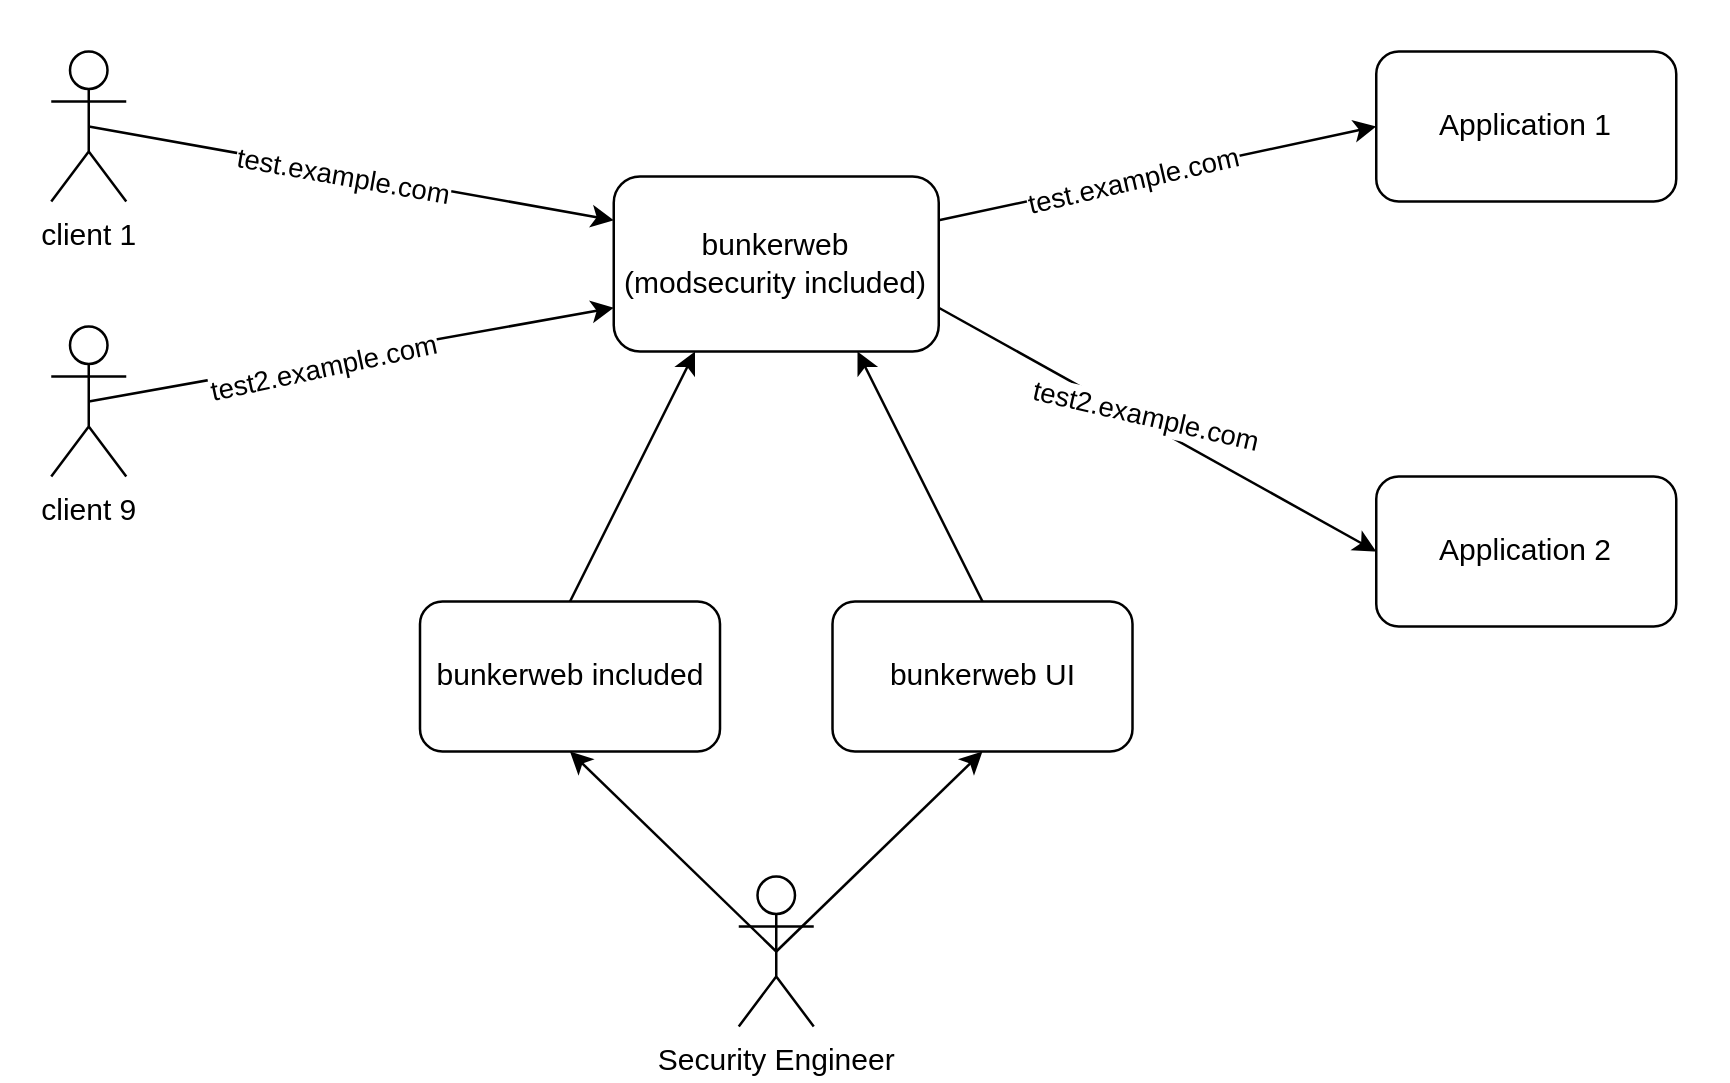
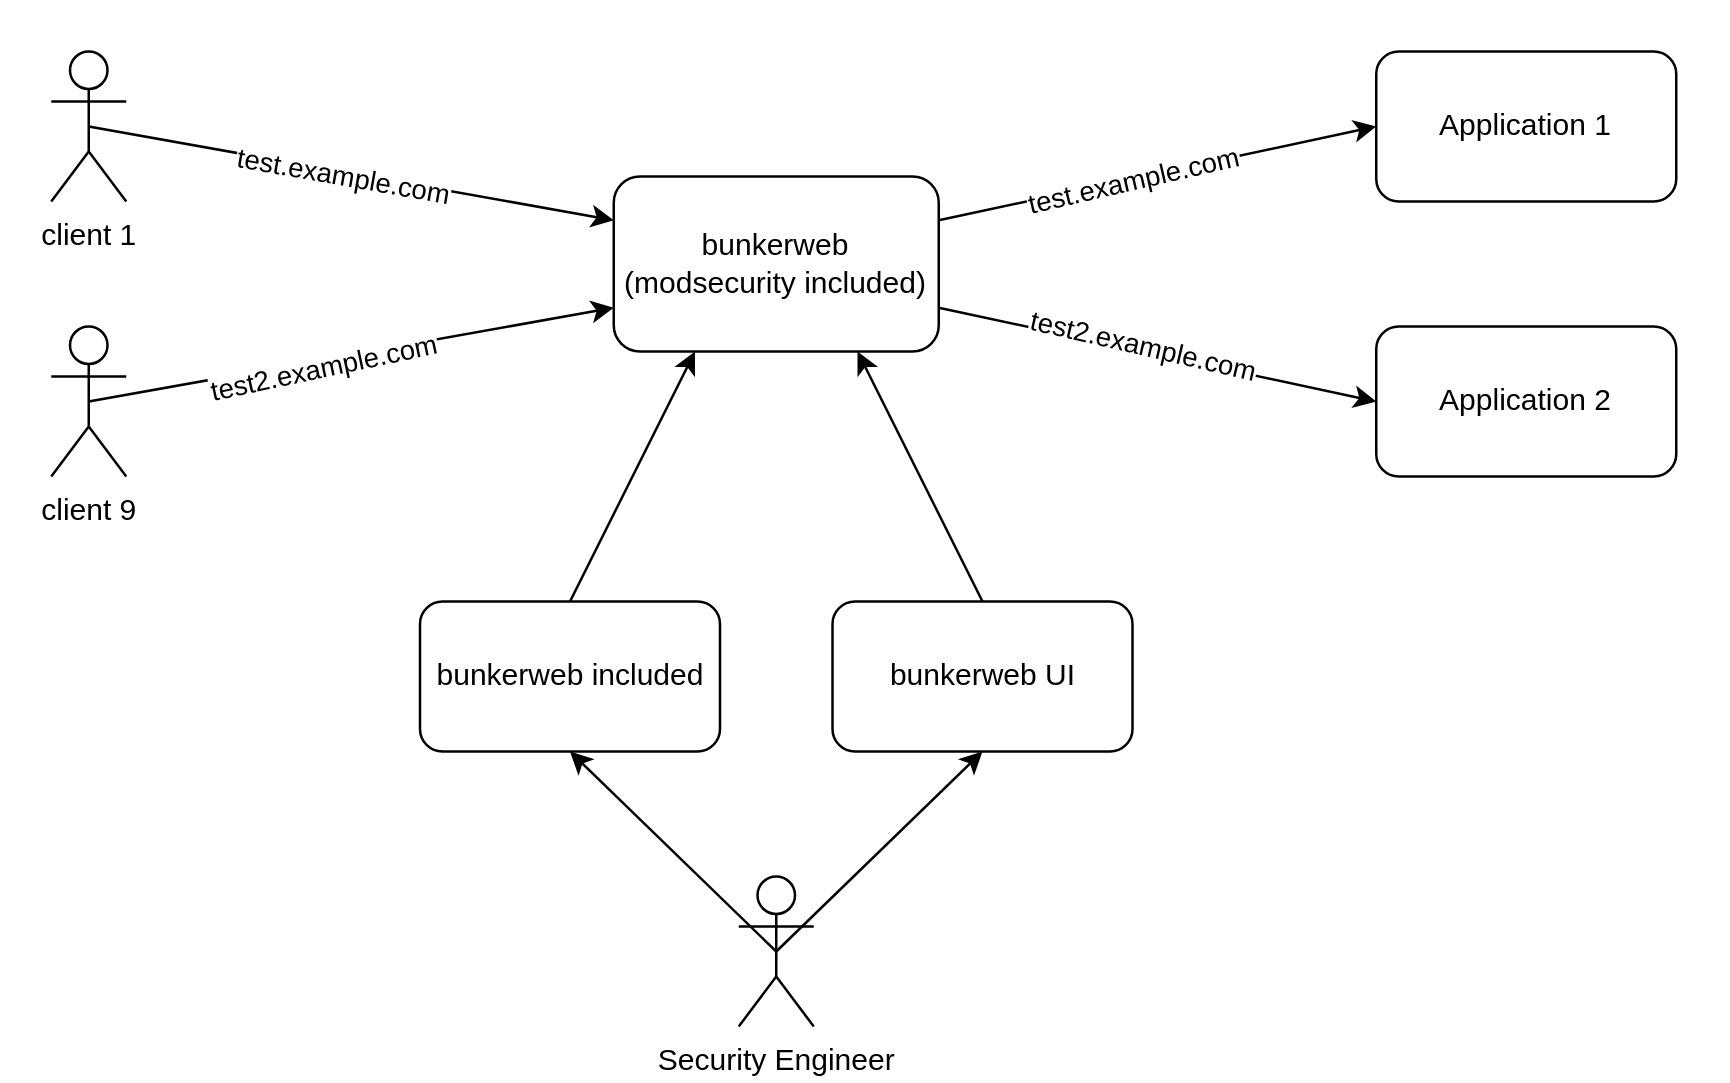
- <mxCell id="12" value="Application 2" style="rounded=1;whiteSpace=wrap;html=1;" vertex="1" parent="1"><mxGeometry x="550" y="190" width="120" height="60" as="geometry" /></mxCell>
+ <mxCell id="12" value="Application 2" style="rounded=1;whiteSpace=wrap;html=1;" vertex="1" parent="1"><mxGeometry x="550" y="130" width="120" height="60" as="geometry" /></mxCell>
